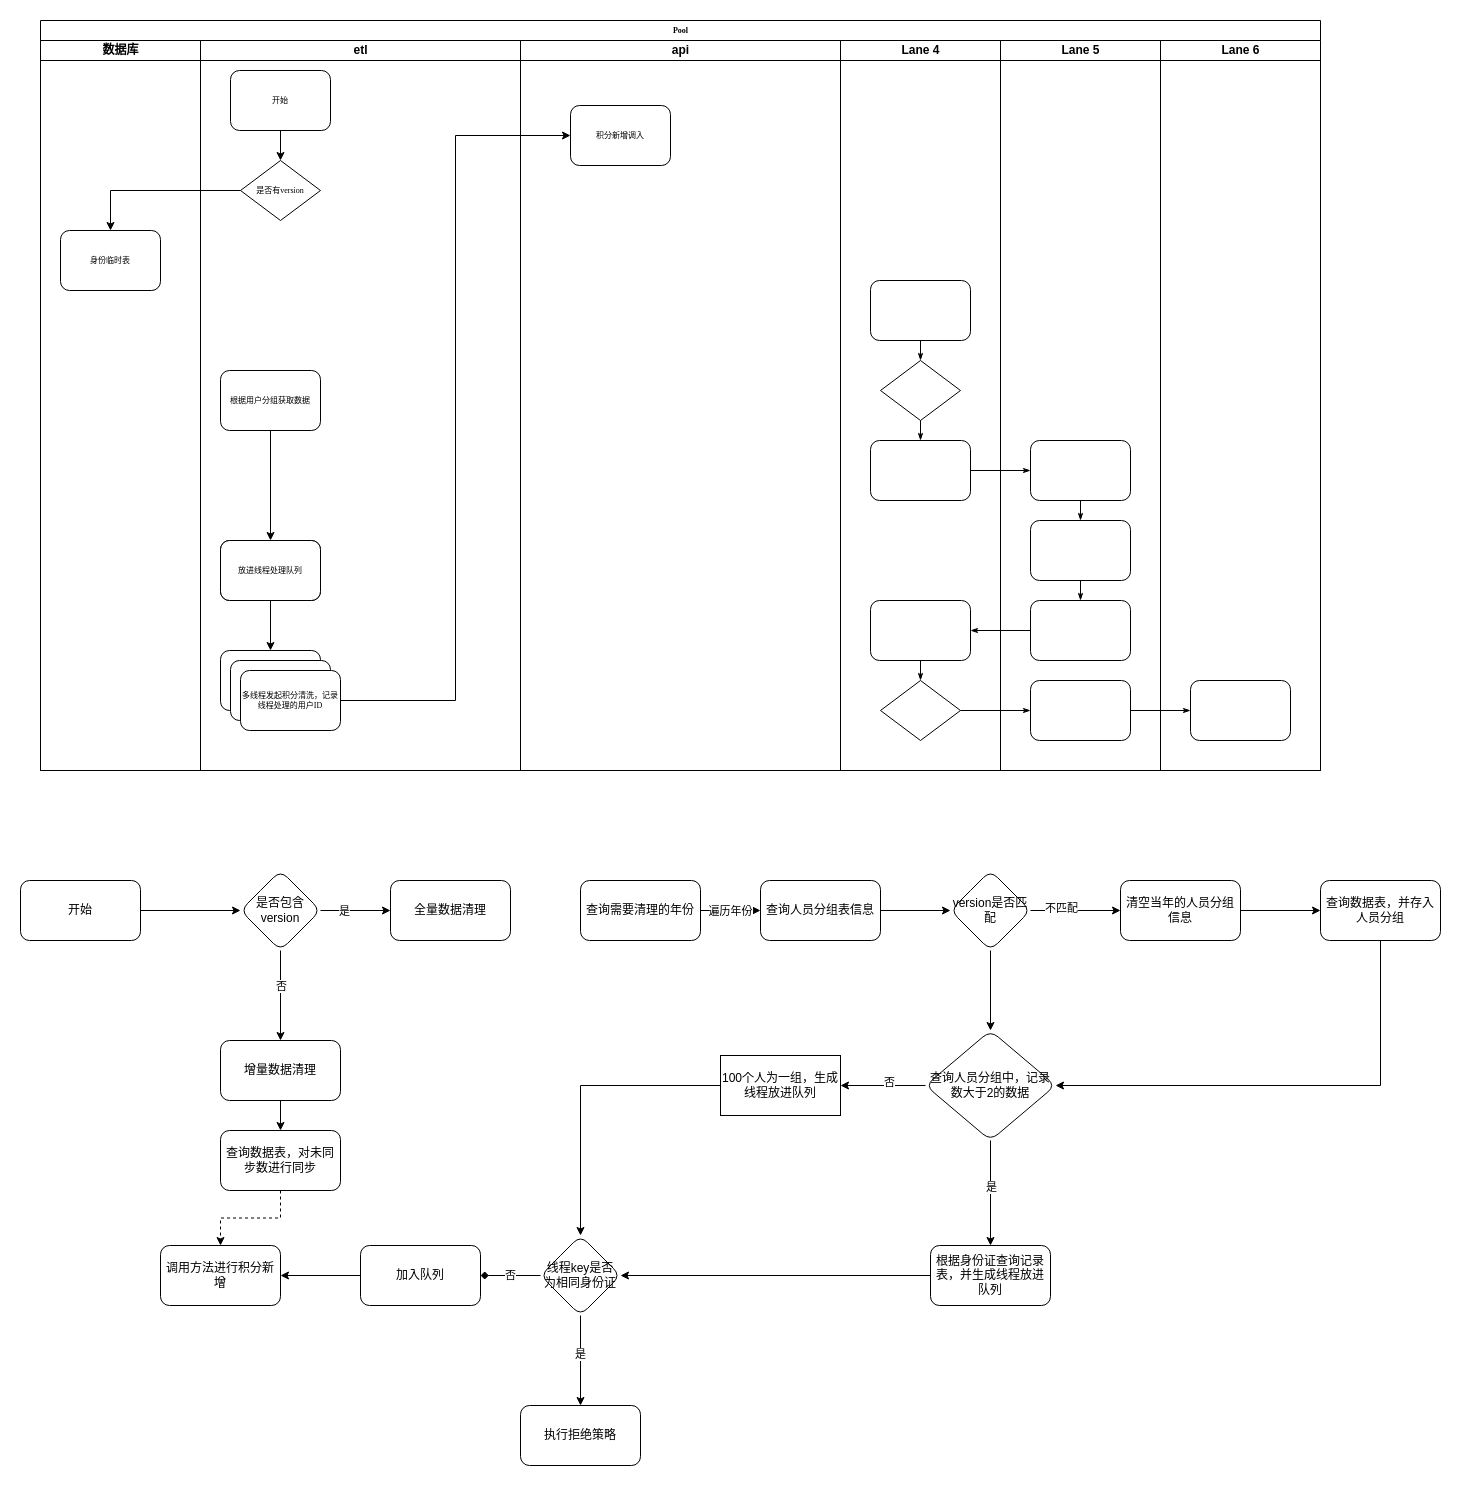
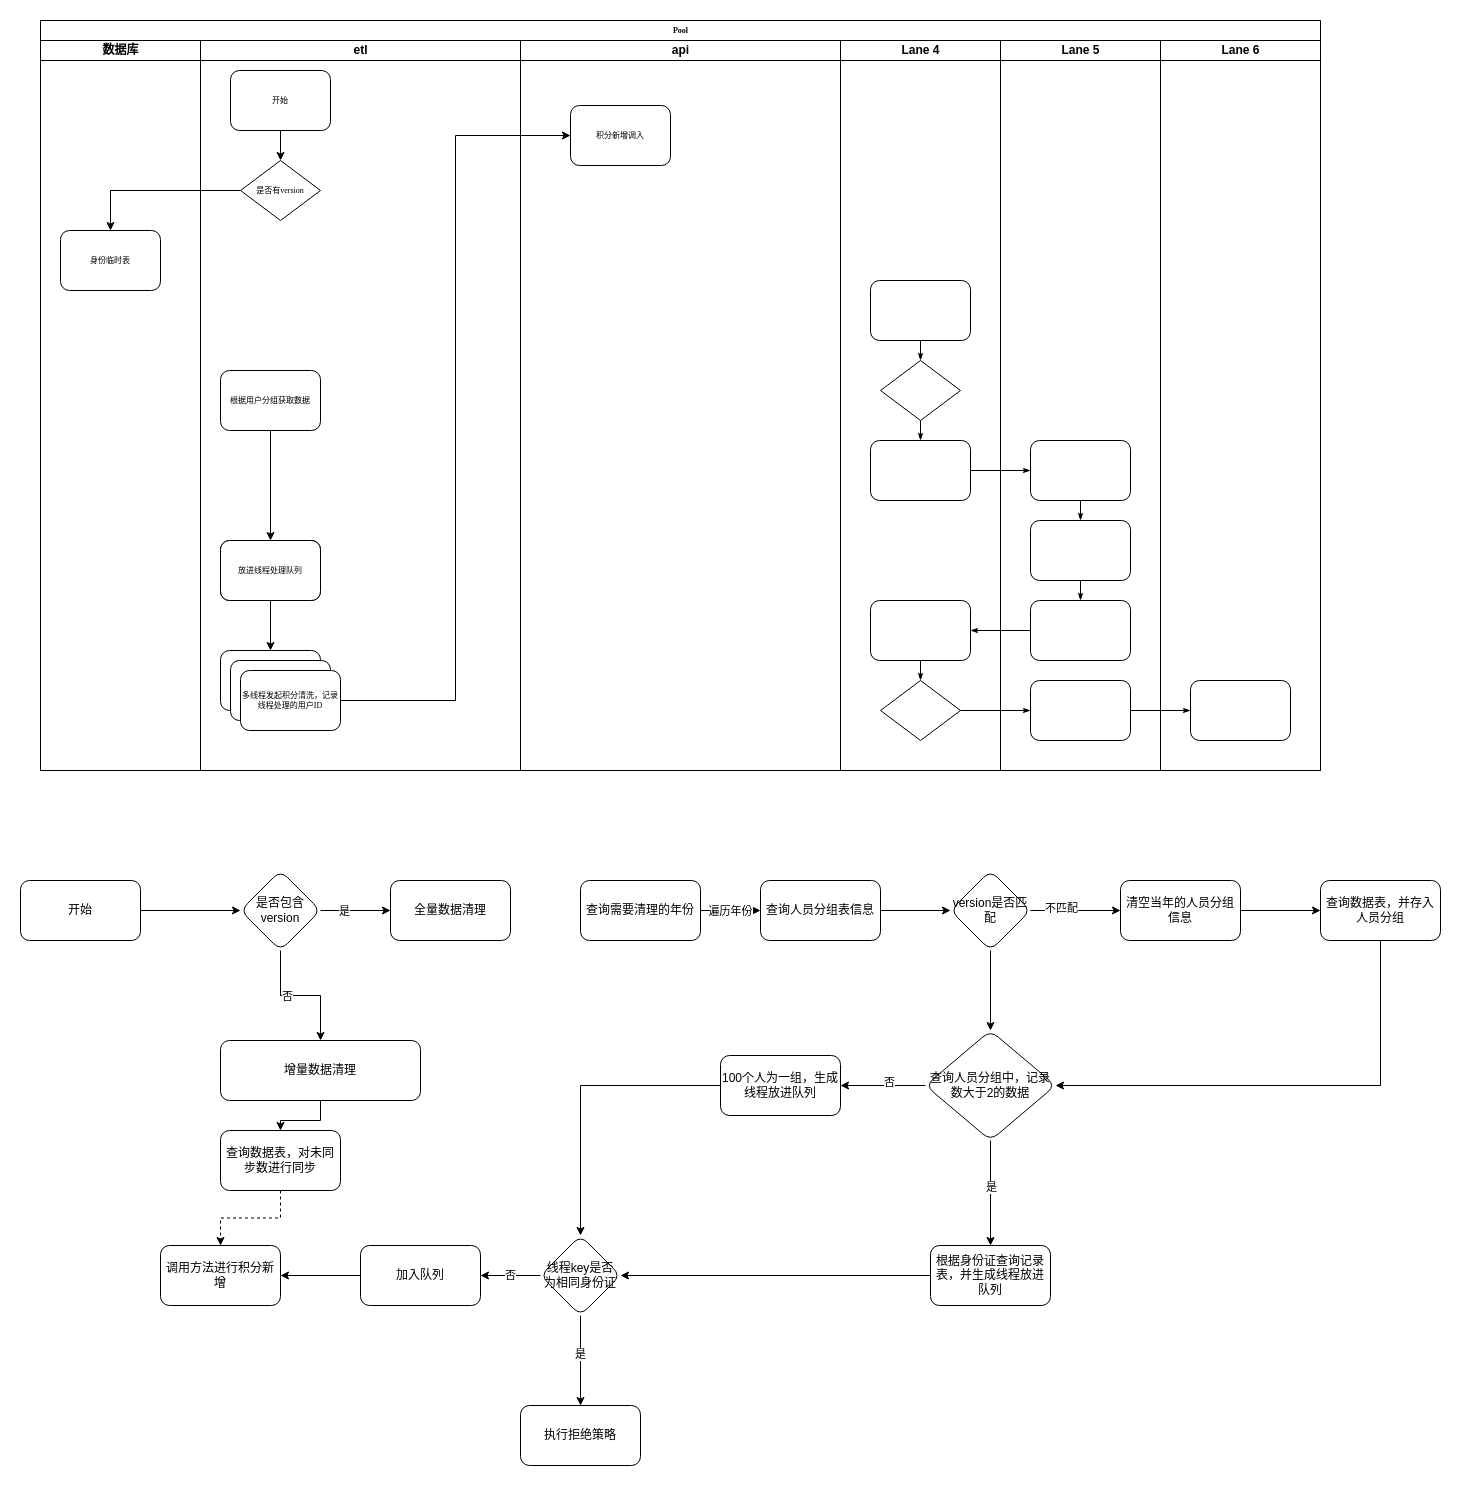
- <mxCell id="52" value="增量数据清理" style="whiteSpace=wrap;html=1;rounded=1;" vertex="1" parent="1"><mxGeometry x="220" y="1040" width="120" height="60" as="geometry" /></mxCell>
+ <mxCell id="52" value="增量数据清理" style="whiteSpace=wrap;html=1;rounded=1;" vertex="1" parent="1"><mxGeometry x="220" y="1040" width="200" height="60" as="geometry" /></mxCell>
- <mxCell id="74" value="100个人为一组，生成线程放进队列" style="whiteSpace=wrap;html=1;rounded=0;" vertex="1" parent="1"><mxGeometry x="720" y="1055" width="120" height="60" as="geometry" /></mxCell>
+ <mxCell id="74" value="100个人为一组，生成线程放进队列" style="whiteSpace=wrap;html=1;rounded=1;" vertex="1" parent="1"><mxGeometry x="720" y="1055" width="120" height="60" as="geometry" /></mxCell>
- <mxCell id="75" value="否" style="edgeStyle=orthogonalEdgeStyle;rounded=0;orthogonalLoop=1;jettySize=auto;html=1;endArrow=diamond;" edge="1" parent="1" source="78" target="80"><mxGeometry relative="1" as="geometry" /></mxCell>
+ <mxCell id="75" value="否" style="edgeStyle=orthogonalEdgeStyle;rounded=0;orthogonalLoop=1;jettySize=auto;html=1;" edge="1" parent="1" source="78" target="80"><mxGeometry relative="1" as="geometry" /></mxCell>
